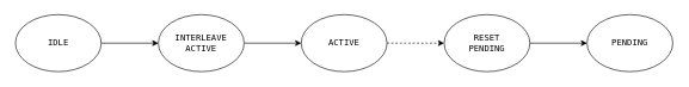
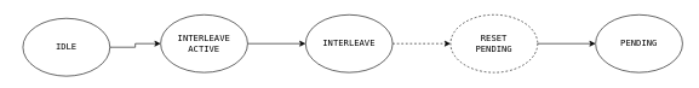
- <mxCell id="3" value="&lt;pre&gt;IDLE&lt;/pre&gt;" style="ellipse;whiteSpace=wrap;html=1;" vertex="1" parent="1"><mxGeometry x="20" y="20" width="120" height="80" as="geometry" /></mxCell>
+ <mxCell id="3" value="&lt;pre&gt;IDLE&lt;/pre&gt;" style="ellipse;whiteSpace=wrap;html=1;" vertex="1" parent="1"><mxGeometry x="30" y="25" width="120" height="80" as="geometry" /></mxCell>
- <mxCell id="7" value="&lt;pre&gt;ACTIVE&lt;/pre&gt;" style="ellipse;whiteSpace=wrap;html=1;" vertex="1" parent="1"><mxGeometry x="420" y="20" width="120" height="80" as="geometry" /></mxCell>
+ <mxCell id="7" value="&lt;pre&gt;INTERLEAVE&lt;/pre&gt;" style="ellipse;whiteSpace=wrap;html=1;" vertex="1" parent="1"><mxGeometry x="420" y="20" width="120" height="80" as="geometry" /></mxCell>
- <mxCell id="9" value="&lt;pre&gt;RESET&lt;br&gt;PENDING&lt;/pre&gt;" style="ellipse;whiteSpace=wrap;html=1;shadow=0;" vertex="1" parent="1"><mxGeometry x="620" y="20" width="120" height="80" as="geometry" /></mxCell>
+ <mxCell id="9" value="&lt;pre&gt;RESET&lt;br&gt;PENDING&lt;/pre&gt;" style="ellipse;whiteSpace=wrap;html=1;shadow=0;dashed=1;" vertex="1" parent="1"><mxGeometry x="620" y="20" width="120" height="80" as="geometry" /></mxCell>
